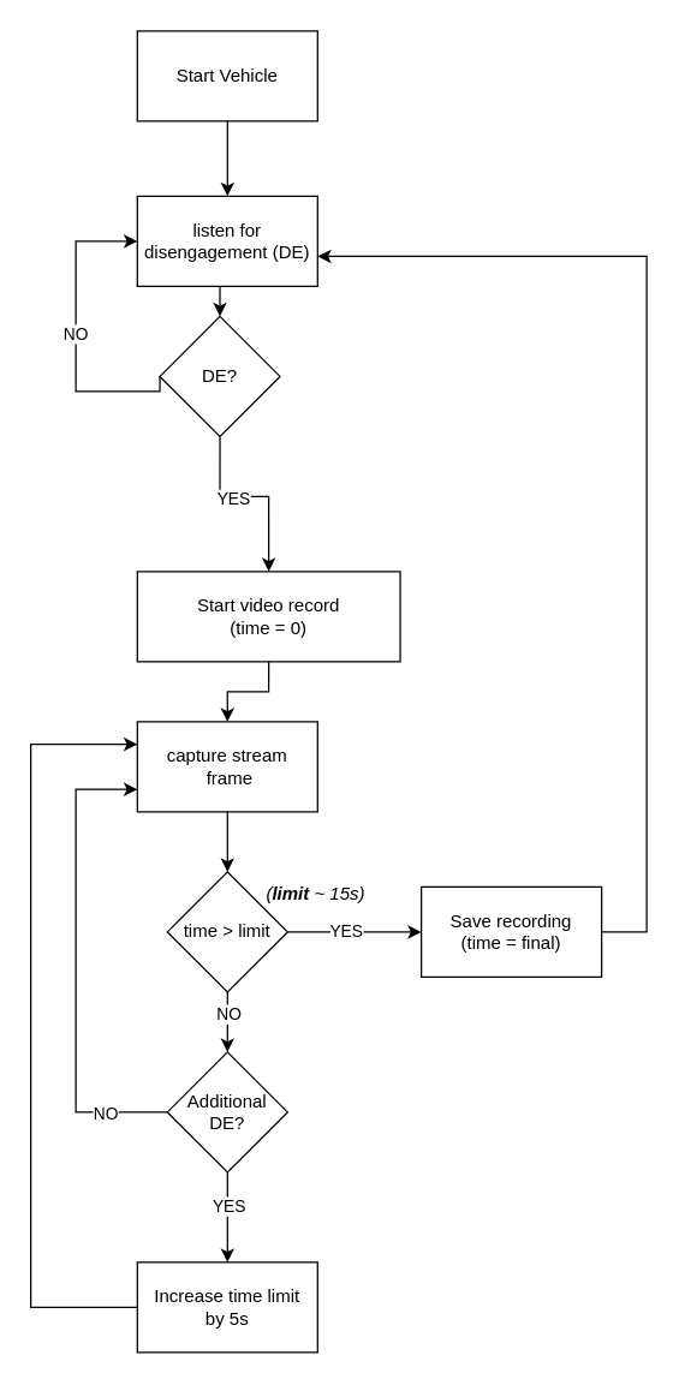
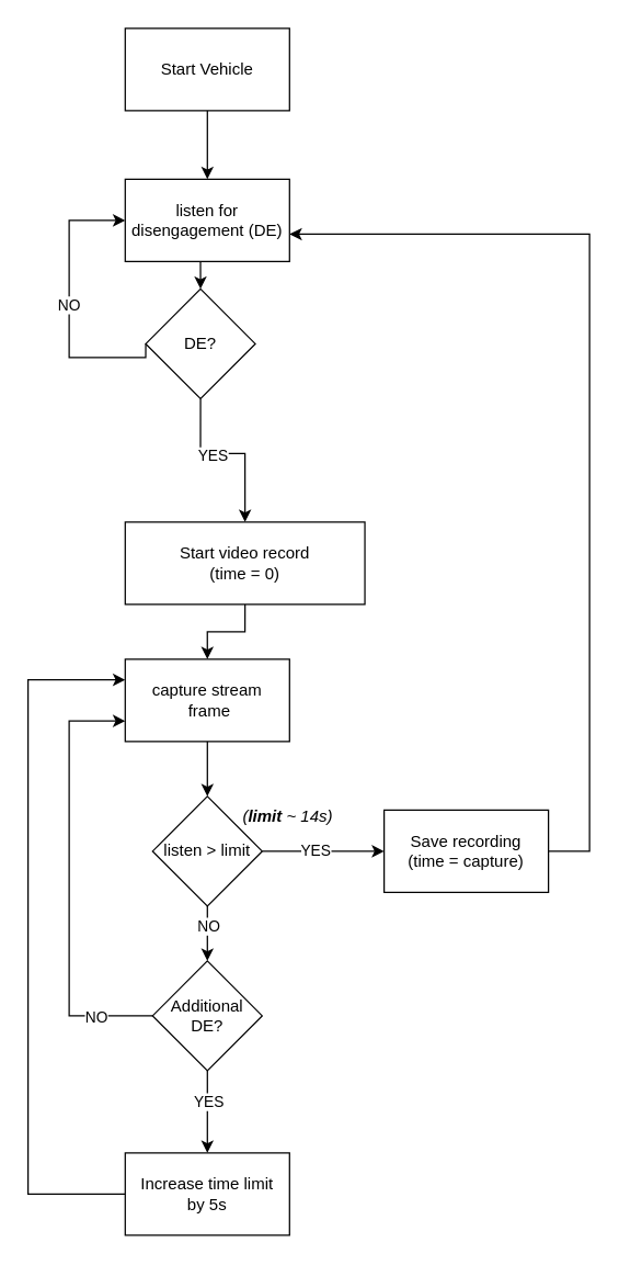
- <mxCell id="26" value="(&lt;b&gt;limit &lt;/b&gt;~ 15s)" style="text;html=1;strokeColor=none;fillColor=none;align=center;verticalAlign=middle;whiteSpace=wrap;rounded=0;fontStyle=2" vertex="1" parent="1"><mxGeometry x="160" y="580" width="100" height="30" as="geometry" /></mxCell>
+ <mxCell id="26" value="(&lt;b&gt;limit &lt;/b&gt;~ 14s)" style="text;html=1;strokeColor=none;fillColor=none;align=center;verticalAlign=middle;whiteSpace=wrap;rounded=0;fontStyle=2" vertex="1" parent="1"><mxGeometry x="160" y="580" width="100" height="30" as="geometry" /></mxCell>
- <mxCell id="17" value="&lt;div&gt;time &amp;gt; limit&lt;/div&gt;" style="rhombus;whiteSpace=wrap;html=1;" vertex="1" parent="1"><mxGeometry x="110.94" y="580" width="80" height="80" as="geometry" /></mxCell>
+ <mxCell id="17" value="&lt;div&gt;listen &amp;gt; limit&lt;/div&gt;" style="rhombus;whiteSpace=wrap;html=1;" vertex="1" parent="1"><mxGeometry x="110.94" y="580" width="80" height="80" as="geometry" /></mxCell>
- <mxCell id="25" value="&lt;div&gt;Save recording&lt;br&gt;&lt;/div&gt;(time = final)" style="rounded=0;whiteSpace=wrap;html=1;" vertex="1" parent="1"><mxGeometry x="280" y="590" width="120" height="60" as="geometry" /></mxCell>
+ <mxCell id="25" value="&lt;div&gt;Save recording&lt;br&gt;&lt;/div&gt;(time = capture)" style="rounded=0;whiteSpace=wrap;html=1;" vertex="1" parent="1"><mxGeometry x="280" y="590" width="120" height="60" as="geometry" /></mxCell>
